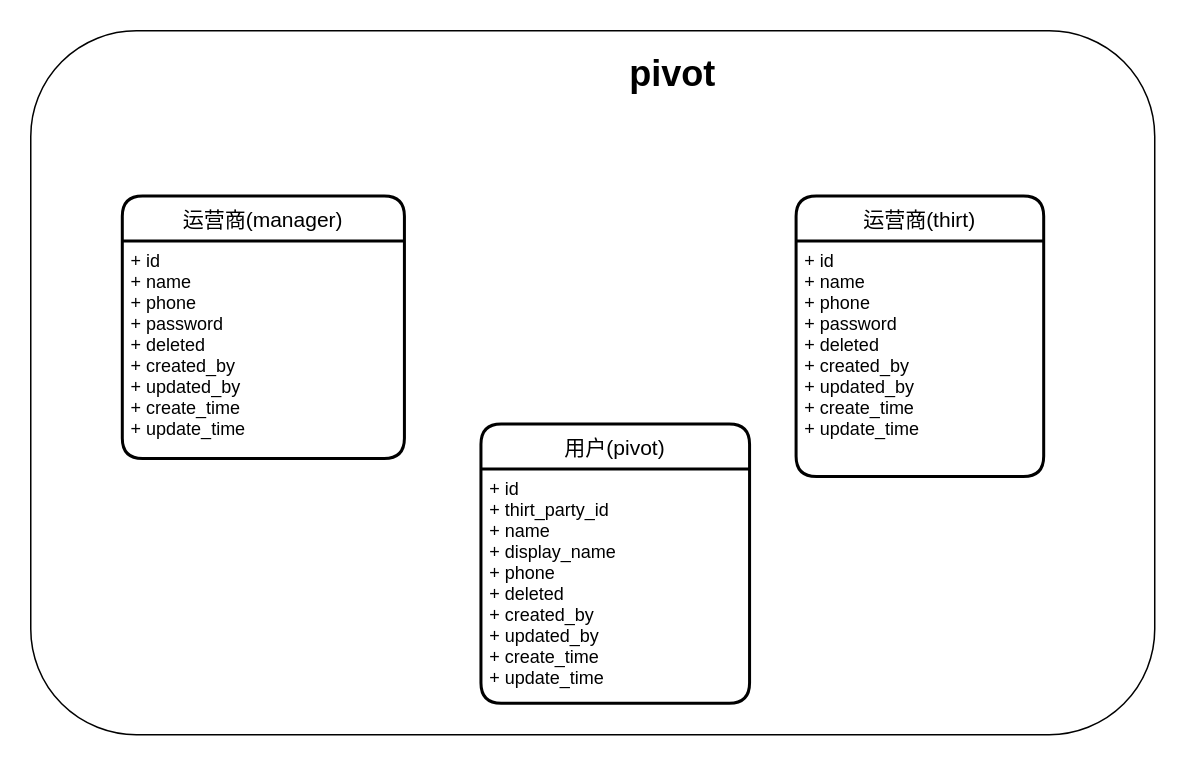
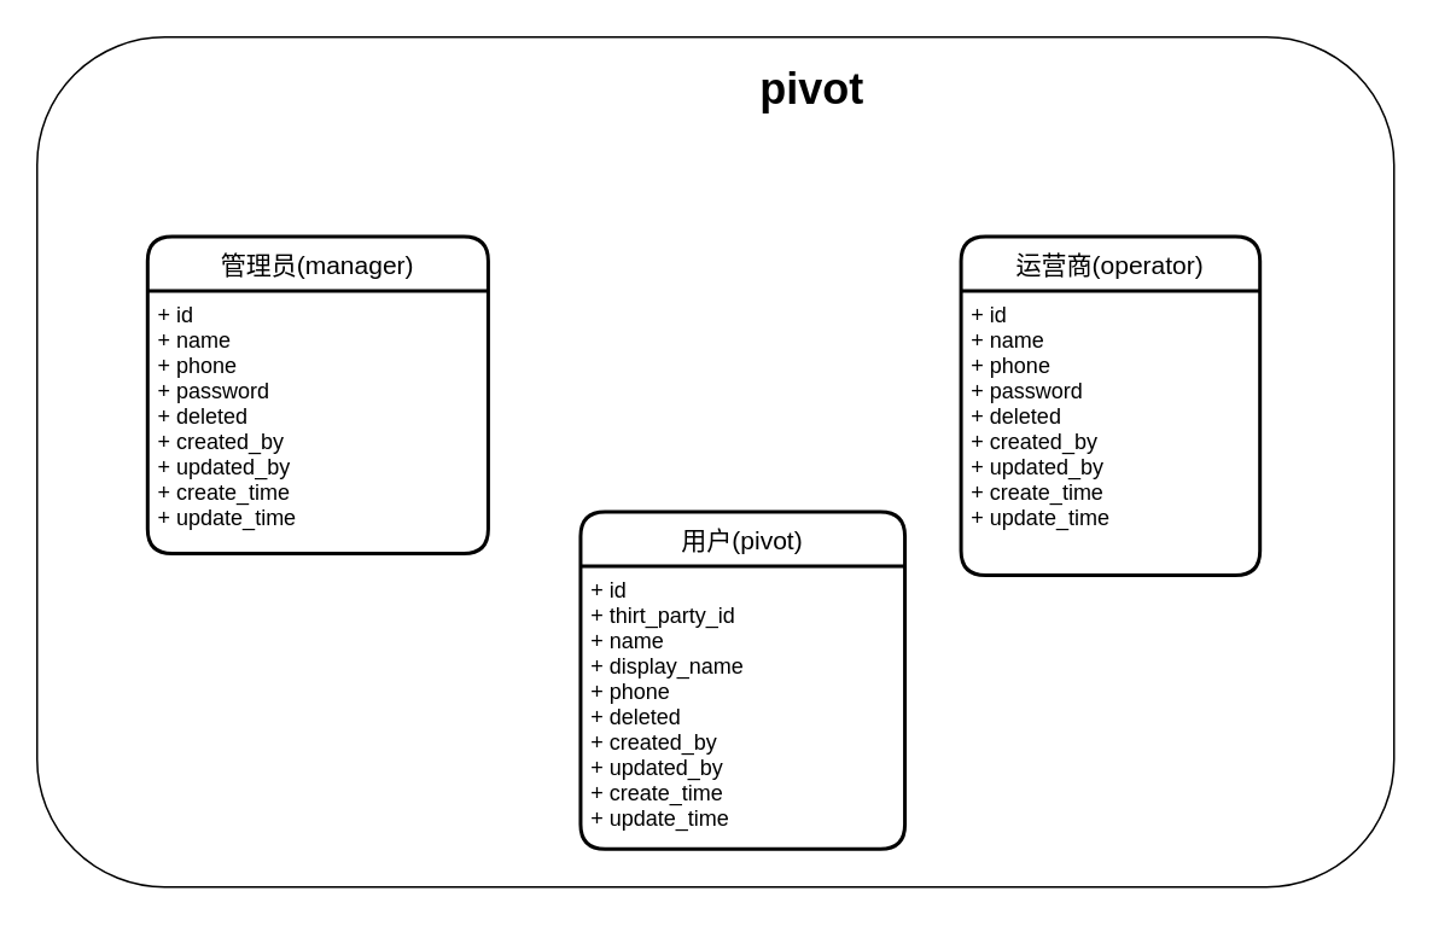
- <mxCell id="3" value="运营商(manager)" style="swimlane;childLayout=stackLayout;horizontal=1;startSize=30;horizontalStack=0;rounded=1;fontSize=14;fontStyle=0;strokeWidth=2;resizeParent=0;resizeLast=1;shadow=0;dashed=0;align=center;" parent="1" vertex="1"><mxGeometry x="81" y="130" width="188" height="175" as="geometry" /></mxCell>
+ <mxCell id="3" value="管理员(manager)" style="swimlane;childLayout=stackLayout;horizontal=1;startSize=30;horizontalStack=0;rounded=1;fontSize=14;fontStyle=0;strokeWidth=2;resizeParent=0;resizeLast=1;shadow=0;dashed=0;align=center;" parent="1" vertex="1"><mxGeometry x="81" y="130" width="188" height="175" as="geometry" /></mxCell>
- <mxCell id="5" value="运营商(thirt)" style="swimlane;childLayout=stackLayout;horizontal=1;startSize=30;horizontalStack=0;rounded=1;fontSize=14;fontStyle=0;strokeWidth=2;resizeParent=0;resizeLast=1;shadow=0;dashed=0;align=center;" parent="1" vertex="1"><mxGeometry x="530" y="130" width="165" height="187" as="geometry" /></mxCell>
+ <mxCell id="5" value="运营商(operator)" style="swimlane;childLayout=stackLayout;horizontal=1;startSize=30;horizontalStack=0;rounded=1;fontSize=14;fontStyle=0;strokeWidth=2;resizeParent=0;resizeLast=1;shadow=0;dashed=0;align=center;" parent="1" vertex="1"><mxGeometry x="530" y="130" width="165" height="187" as="geometry" /></mxCell>
